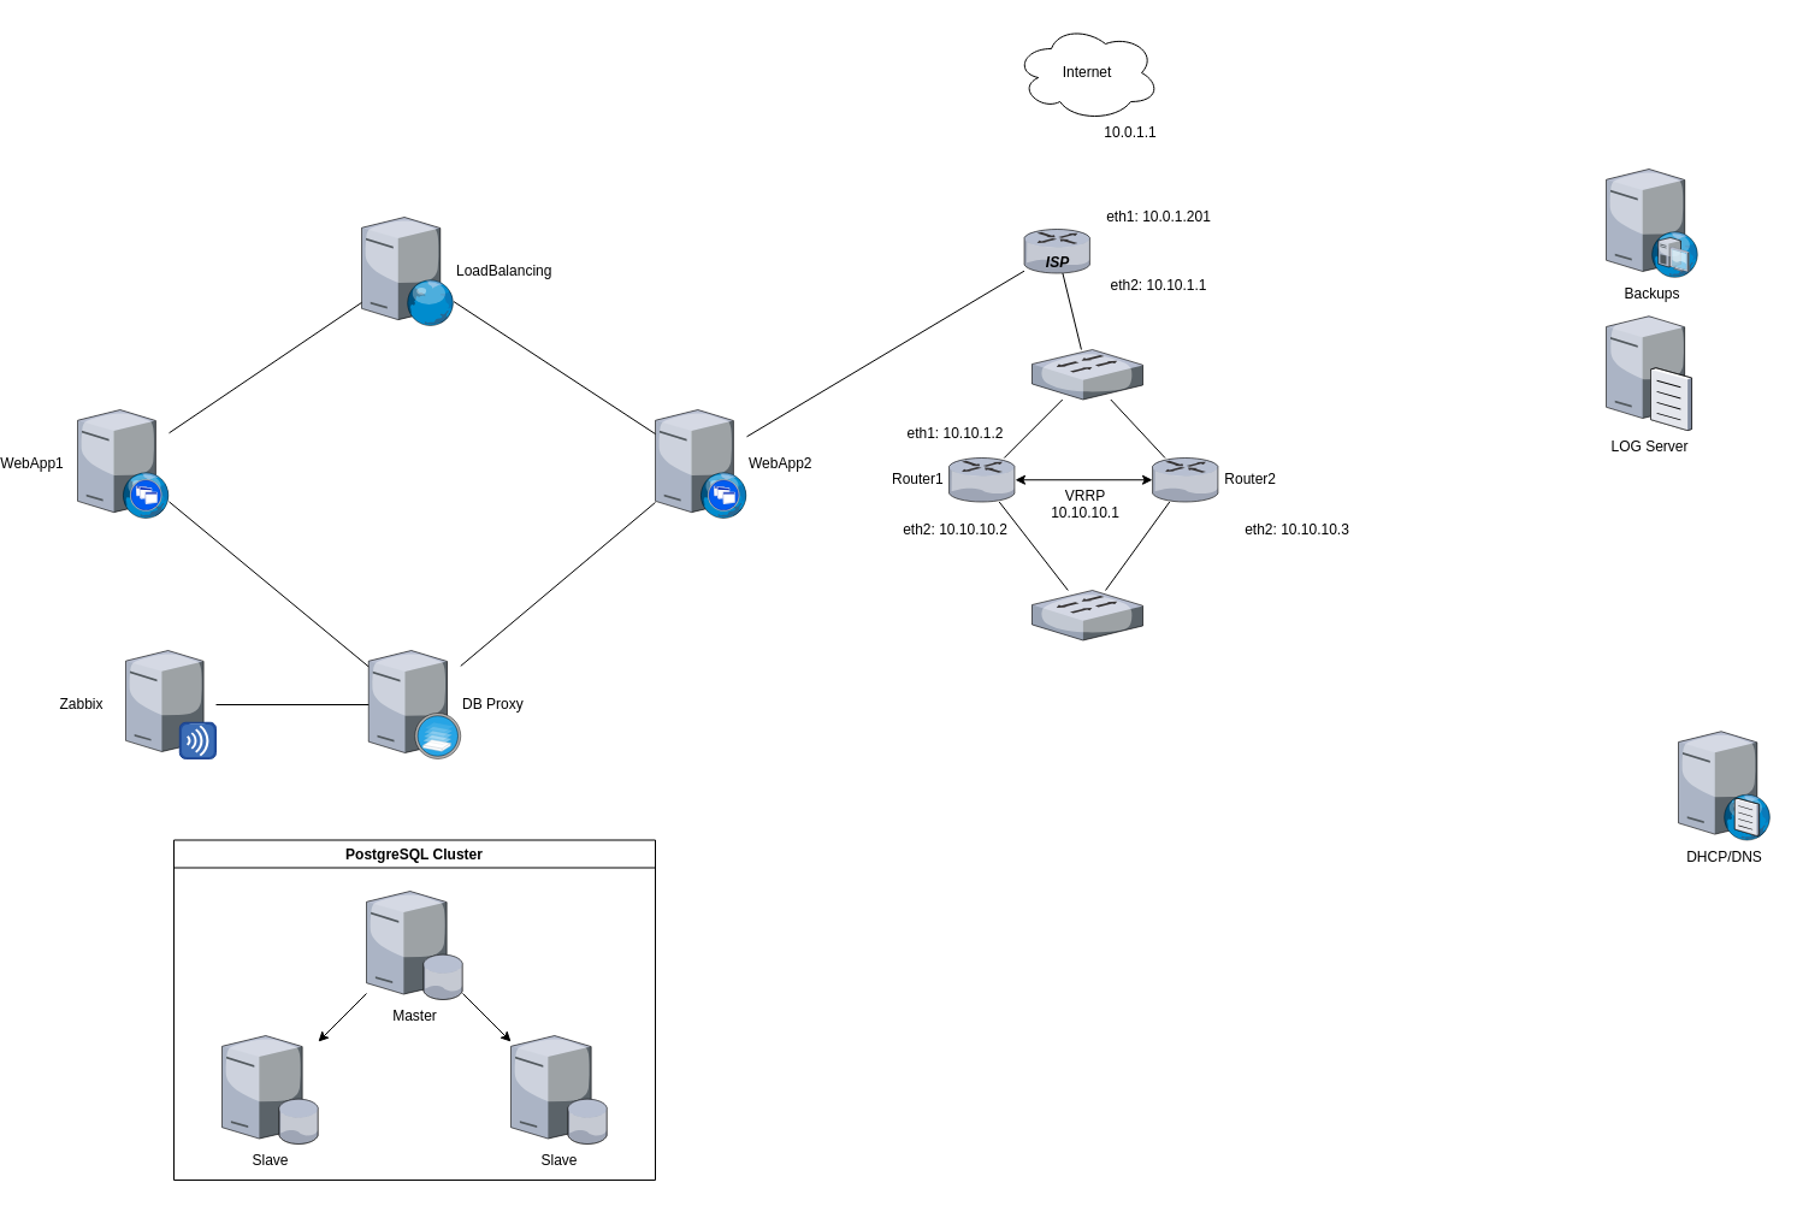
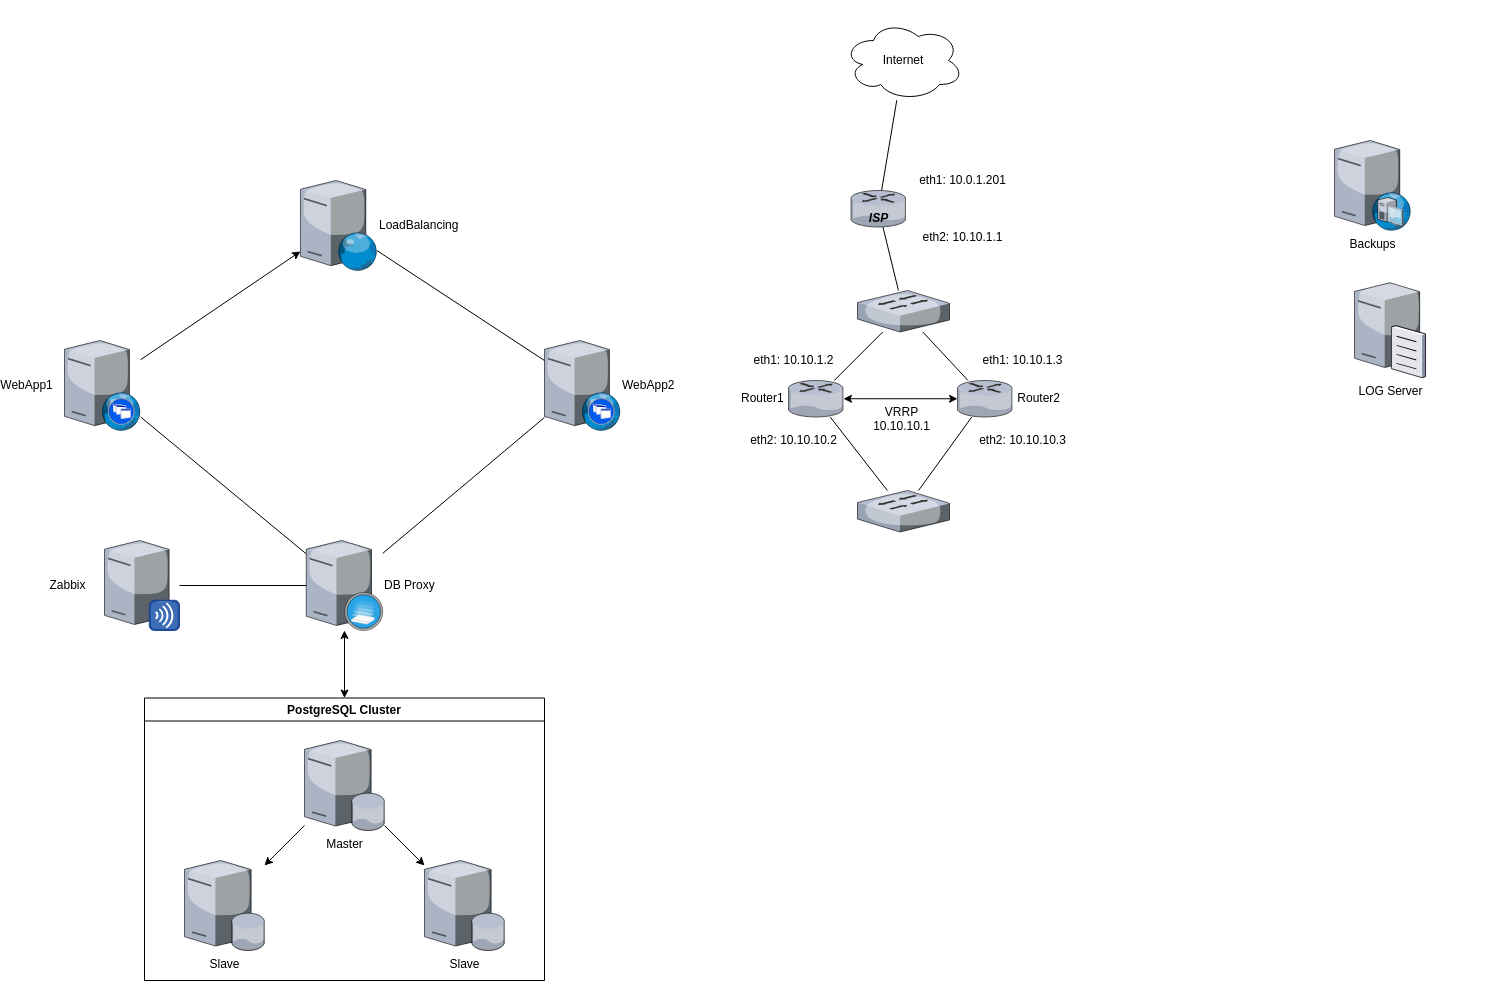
- <mxCell id="23" value="10.0.1.1" style="text;html=1;strokeColor=none;fillColor=none;align=center;verticalAlign=middle;whiteSpace=wrap;rounded=0;" parent="1" vertex="1"><mxGeometry x="874.75" y="100" width="40" height="20" as="geometry" /></mxCell>
- <mxCell id="37" value="" style="endArrow=none;html=1;" parent="1" source="2" target="4" edge="1"><mxGeometry width="50" height="50" relative="1" as="geometry"><mxPoint x="190" y="310" as="sourcePoint" /><mxPoint x="240" y="260" as="targetPoint" /></mxGeometry></mxCell>
+ <mxCell id="37" value="" style="endArrow=classic;html=1;" parent="1" source="2" target="4" edge="1"><mxGeometry width="50" height="50" relative="1" as="geometry"><mxPoint x="190" y="310" as="sourcePoint" /><mxPoint x="240" y="260" as="targetPoint" /></mxGeometry></mxCell>
- <mxCell id="20" value="" style="endArrow=none;html=1;" parent="1" source="15" target="3" edge="1"><mxGeometry width="50" height="50" relative="1" as="geometry"><mxPoint x="839" y="190" as="sourcePoint" /><mxPoint x="889" y="140" as="targetPoint" /></mxGeometry></mxCell>
+ <mxCell id="20" value="" style="endArrow=none;html=1;" parent="1" source="15" target="18" edge="1"><mxGeometry width="50" height="50" relative="1" as="geometry"><mxPoint x="839" y="190" as="sourcePoint" /><mxPoint x="889" y="140" as="targetPoint" /></mxGeometry></mxCell>
- <mxCell id="10" value="&lt;div&gt;LOG Server&lt;/div&gt;" style="verticalLabelPosition=bottom;aspect=fixed;html=1;verticalAlign=top;strokeColor=none;align=center;outlineConnect=0;shape=mxgraph.citrix.file_server;" parent="1" vertex="1"><mxGeometry x="1290" y="260" width="71" height="97" as="geometry" /></mxCell>
+ <mxCell id="10" value="&lt;div&gt;LOG Server&lt;/div&gt;" style="verticalLabelPosition=bottom;aspect=fixed;html=1;verticalAlign=top;strokeColor=none;align=center;outlineConnect=0;shape=mxgraph.citrix.file_server;" parent="1" vertex="1"><mxGeometry x="1310" y="280" width="71" height="97" as="geometry" /></mxCell>
+ <mxCell id="26" value="eth1: 10.10.1.3" style="text;html=1;strokeColor=none;fillColor=none;align=center;verticalAlign=middle;whiteSpace=wrap;rounded=0;" parent="1" vertex="1"><mxGeometry x="929" y="350" width="99" height="20" as="geometry" /></mxCell>
- <mxCell id="30" value="eth2: 10.10.10.3" style="text;html=1;strokeColor=none;fillColor=none;align=center;verticalAlign=middle;whiteSpace=wrap;rounded=0;" parent="1" vertex="1"><mxGeometry x="984" y="430" width="99" height="20" as="geometry" /></mxCell>
+ <mxCell id="30" value="eth2: 10.10.10.3" style="text;html=1;strokeColor=none;fillColor=none;align=center;verticalAlign=middle;whiteSpace=wrap;rounded=0;" parent="1" vertex="1"><mxGeometry x="929" y="430" width="99" height="20" as="geometry" /></mxCell>
- <mxCell id="12" value="DHCP/DNS" style="verticalLabelPosition=bottom;aspect=fixed;html=1;verticalAlign=top;strokeColor=none;align=center;outlineConnect=0;shape=mxgraph.citrix.dns_server;" parent="1" vertex="1"><mxGeometry x="1350" y="605" width="76.5" height="92.5" as="geometry" /></mxCell>
+ <mxCell id="35" value="" style="endArrow=classic;startArrow=classic;html=1;exitX=0.5;exitY=0;exitDx=0;exitDy=0;" parent="1" source="34" target="8" edge="1"><mxGeometry width="50" height="50" relative="1" as="geometry"><mxPoint x="170" y="650" as="sourcePoint" /><mxPoint x="220" y="600" as="targetPoint" /></mxGeometry></mxCell>
